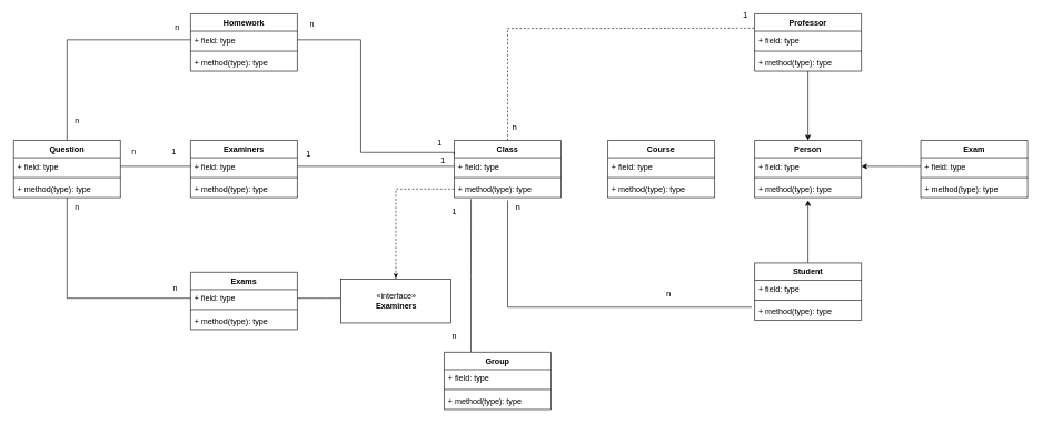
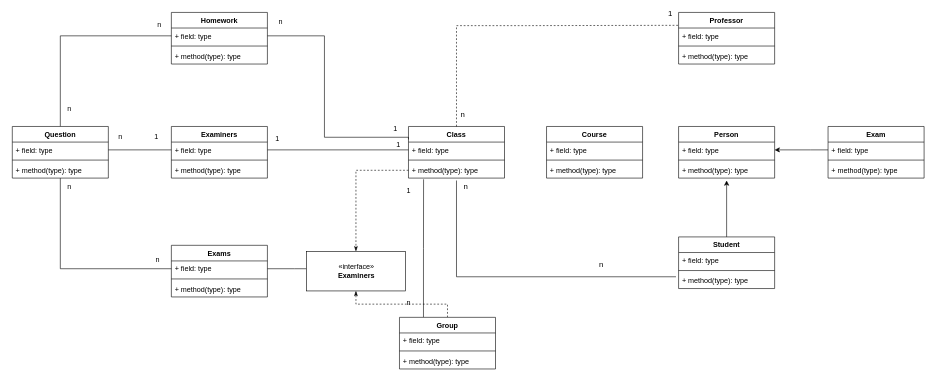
- <mxCell id="6" style="edgeStyle=orthogonalEdgeStyle;rounded=0;orthogonalLoop=1;jettySize=auto;html=1;entryX=0.5;entryY=0;entryDx=0;entryDy=0;" parent="1" source="7" target="2" edge="1"><mxGeometry relative="1" as="geometry" /></mxCell>
+ <mxCell id="64" style="edgeStyle=orthogonalEdgeStyle;rounded=0;orthogonalLoop=1;jettySize=auto;html=1;entryX=0.5;entryY=1;entryDx=0;entryDy=0;endArrow=classicThin;endFill=1;dashed=1;" edge="1" parent="1" source="65" target="73"><mxGeometry relative="1" as="geometry" /></mxCell>
